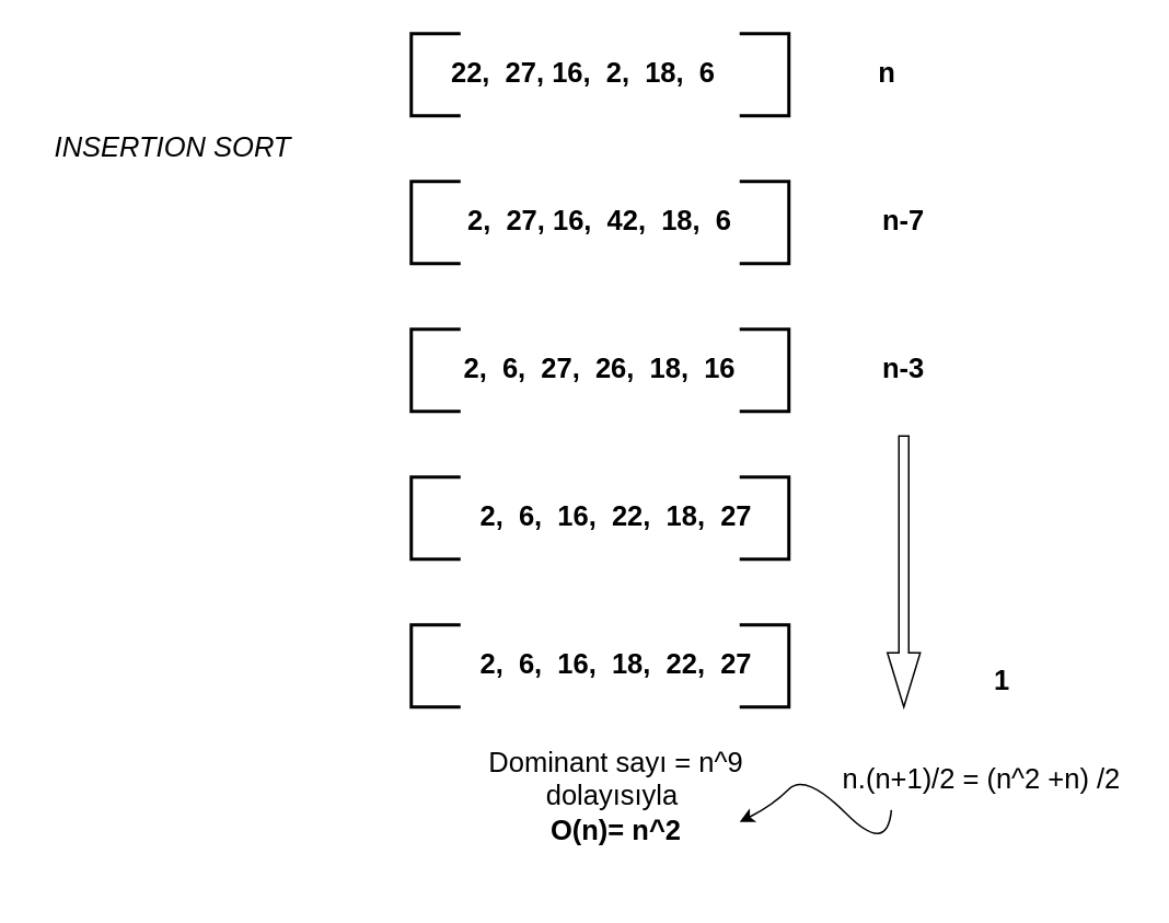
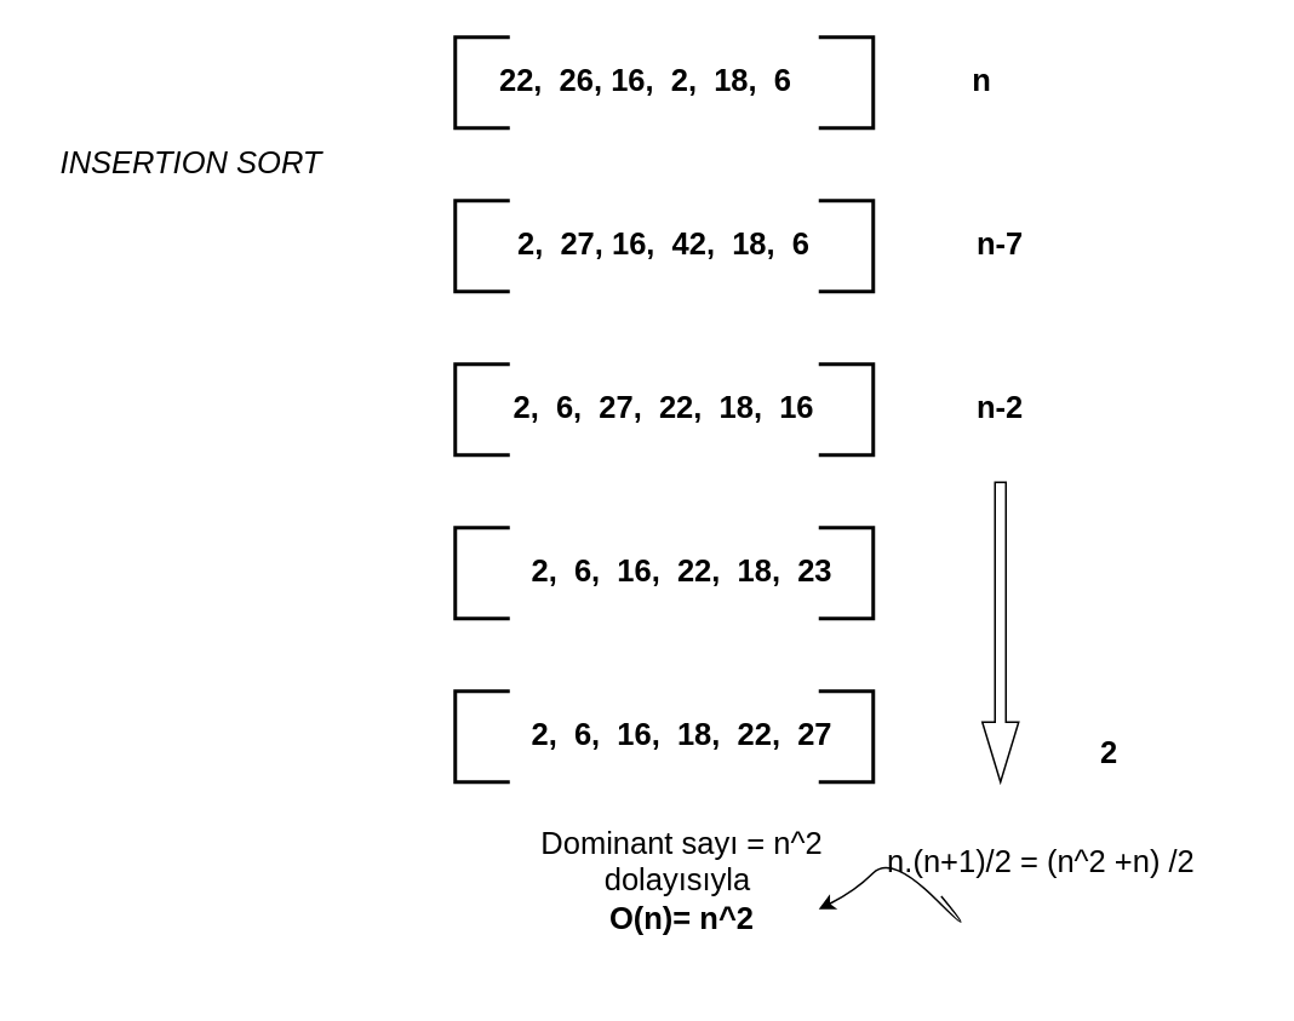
- <mxCell id="4" value="&lt;b&gt;&lt;font style=&quot;font-size: 17px;&quot;&gt;22,&amp;nbsp; 27, 16,&amp;nbsp; 2,&amp;nbsp; 18,&amp;nbsp; 6&lt;/font&gt;&lt;/b&gt;" style="text;html=1;strokeColor=none;fillColor=none;align=center;verticalAlign=middle;whiteSpace=wrap;rounded=0;" vertex="1" parent="1"><mxGeometry x="190" y="30" width="330" height="30" as="geometry" /></mxCell>
+ <mxCell id="4" value="&lt;b&gt;&lt;font style=&quot;font-size: 17px;&quot;&gt;22,&amp;nbsp; 26, 16,&amp;nbsp; 2,&amp;nbsp; 18,&amp;nbsp; 6&lt;/font&gt;&lt;/b&gt;" style="text;html=1;strokeColor=none;fillColor=none;align=center;verticalAlign=middle;whiteSpace=wrap;rounded=0;" vertex="1" parent="1"><mxGeometry x="190" y="30" width="330" height="30" as="geometry" /></mxCell>
- <mxCell id="13" value="&lt;b&gt;&lt;font style=&quot;font-size: 17px;&quot;&gt;2,&amp;nbsp; 6,&amp;nbsp; 27,&amp;nbsp; 26,&amp;nbsp; 18,&amp;nbsp; 16&lt;/font&gt;&lt;/b&gt;" style="text;html=1;strokeColor=none;fillColor=none;align=center;verticalAlign=middle;whiteSpace=wrap;rounded=0;" vertex="1" parent="1"><mxGeometry x="200" y="210" width="330" height="30" as="geometry" /></mxCell>
+ <mxCell id="13" value="&lt;b&gt;&lt;font style=&quot;font-size: 17px;&quot;&gt;2,&amp;nbsp; 6,&amp;nbsp; 27,&amp;nbsp; 22,&amp;nbsp; 18,&amp;nbsp; 16&lt;/font&gt;&lt;/b&gt;" style="text;html=1;strokeColor=none;fillColor=none;align=center;verticalAlign=middle;whiteSpace=wrap;rounded=0;" vertex="1" parent="1"><mxGeometry x="200" y="210" width="330" height="30" as="geometry" /></mxCell>
- <mxCell id="14" value="&lt;b&gt;n-3&lt;/b&gt;" style="text;html=1;strokeColor=none;fillColor=none;align=center;verticalAlign=middle;whiteSpace=wrap;rounded=0;fontSize=17;" vertex="1" parent="1"><mxGeometry x="520" y="210" width="60" height="30" as="geometry" /></mxCell>
+ <mxCell id="14" value="&lt;b&gt;n-2&lt;/b&gt;" style="text;html=1;strokeColor=none;fillColor=none;align=center;verticalAlign=middle;whiteSpace=wrap;rounded=0;fontSize=17;" vertex="1" parent="1"><mxGeometry x="520" y="210" width="60" height="30" as="geometry" /></mxCell>
- <mxCell id="17" value="&lt;b&gt;&lt;font style=&quot;font-size: 17px;&quot;&gt;2,&amp;nbsp; 6,&amp;nbsp; 16,&amp;nbsp; 22,&amp;nbsp; 18,&amp;nbsp; 27&lt;/font&gt;&lt;/b&gt;" style="text;html=1;strokeColor=none;fillColor=none;align=center;verticalAlign=middle;whiteSpace=wrap;rounded=0;" vertex="1" parent="1"><mxGeometry x="210" y="300" width="330" height="30" as="geometry" /></mxCell>
+ <mxCell id="17" value="&lt;b&gt;&lt;font style=&quot;font-size: 17px;&quot;&gt;2,&amp;nbsp; 6,&amp;nbsp; 16,&amp;nbsp; 22,&amp;nbsp; 18,&amp;nbsp; 23&lt;/font&gt;&lt;/b&gt;" style="text;html=1;strokeColor=none;fillColor=none;align=center;verticalAlign=middle;whiteSpace=wrap;rounded=0;" vertex="1" parent="1"><mxGeometry x="210" y="300" width="330" height="30" as="geometry" /></mxCell>
- <mxCell id="22" value="&lt;b&gt;1&lt;/b&gt;" style="text;html=1;strokeColor=none;fillColor=none;align=center;verticalAlign=middle;whiteSpace=wrap;rounded=0;fontSize=17;" vertex="1" parent="1"><mxGeometry x="580" y="400" width="60" height="30" as="geometry" /></mxCell>
+ <mxCell id="22" value="&lt;b&gt;2&lt;/b&gt;" style="text;html=1;strokeColor=none;fillColor=none;align=center;verticalAlign=middle;whiteSpace=wrap;rounded=0;fontSize=17;" vertex="1" parent="1"><mxGeometry x="580" y="400" width="60" height="30" as="geometry" /></mxCell>
- <mxCell id="23" value="n.(n+1)/2 = (n^2 +n) /2&amp;nbsp;" style="text;html=1;strokeColor=none;fillColor=none;align=center;verticalAlign=middle;whiteSpace=wrap;rounded=0;fontSize=17;" vertex="1" parent="1"><mxGeometry x="510" y="460" width="180" height="30" as="geometry" /></mxCell>
+ <mxCell id="23" value="n.(n+1)/2 = (n^2 +n) /2&amp;nbsp;" style="text;html=1;strokeColor=none;fillColor=none;align=center;verticalAlign=middle;whiteSpace=wrap;rounded=0;fontSize=17;" vertex="1" parent="1"><mxGeometry x="485" y="460" width="180" height="30" as="geometry" /></mxCell>
- <mxCell id="24" value="Dominant sayı = n^9&lt;br&gt;dolayısıyla&amp;nbsp;&lt;br&gt;&lt;b&gt;O(n)= n^2&lt;/b&gt;" style="text;html=1;strokeColor=none;fillColor=none;align=center;verticalAlign=middle;whiteSpace=wrap;rounded=0;fontSize=17;" vertex="1" parent="1"><mxGeometry x="275" y="430" width="200" height="110" as="geometry" /></mxCell>
+ <mxCell id="24" value="Dominant sayı = n^2&lt;br&gt;dolayısıyla&amp;nbsp;&lt;br&gt;&lt;b&gt;O(n)= n^2&lt;/b&gt;" style="text;html=1;strokeColor=none;fillColor=none;align=center;verticalAlign=middle;whiteSpace=wrap;rounded=0;fontSize=17;" vertex="1" parent="1"><mxGeometry x="275" y="430" width="200" height="110" as="geometry" /></mxCell>
